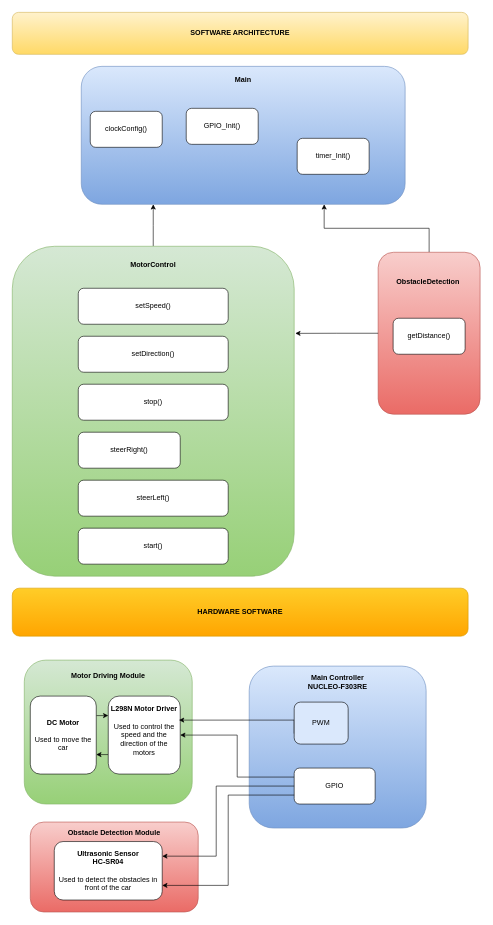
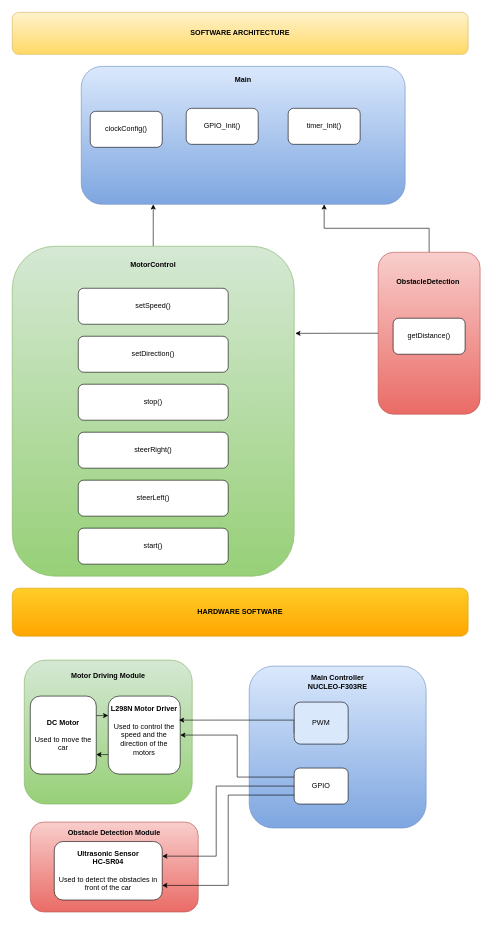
- <mxCell id="30" value="timer_Init()" style="rounded=1;whiteSpace=wrap;html=1;" vertex="1" parent="1"><mxGeometry x="495" y="230" width="120" height="60" as="geometry" /></mxCell>
+ <mxCell id="30" value="timer_Init()" style="rounded=1;whiteSpace=wrap;html=1;" vertex="1" parent="1"><mxGeometry x="480" y="180" width="120" height="60" as="geometry" /></mxCell>
- <mxCell id="24" value="steerRight()" style="rounded=1;whiteSpace=wrap;html=1;" vertex="1" parent="1"><mxGeometry x="130" y="720" width="170" height="60" as="geometry" /></mxCell>
+ <mxCell id="24" value="steerRight()" style="rounded=1;whiteSpace=wrap;html=1;" vertex="1" parent="1"><mxGeometry x="130" y="720" width="250" height="60" as="geometry" /></mxCell>
- <mxCell id="18" value="GPIO" style="rounded=1;whiteSpace=wrap;html=1;" vertex="1" parent="1"><mxGeometry x="490" y="1280" width="135" height="60" as="geometry" /></mxCell>
+ <mxCell id="18" value="GPIO" style="rounded=1;whiteSpace=wrap;html=1;" vertex="1" parent="1"><mxGeometry x="490" y="1280" width="90" height="60" as="geometry" /></mxCell>
